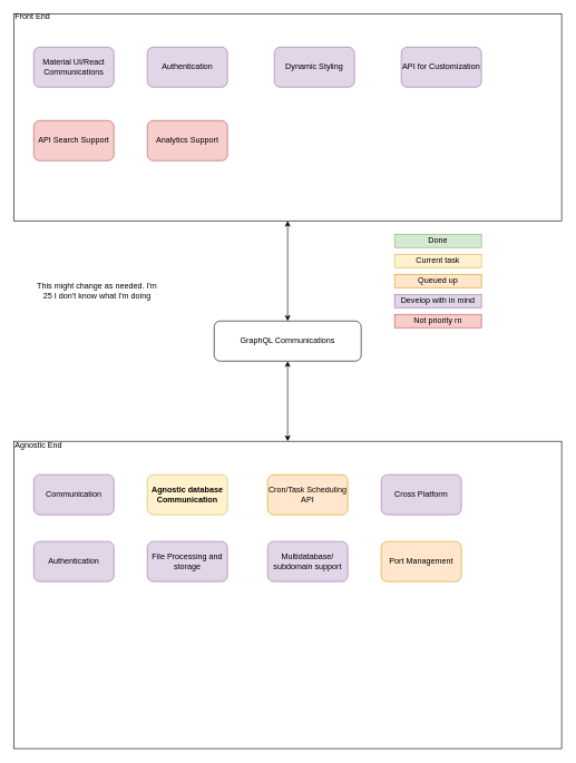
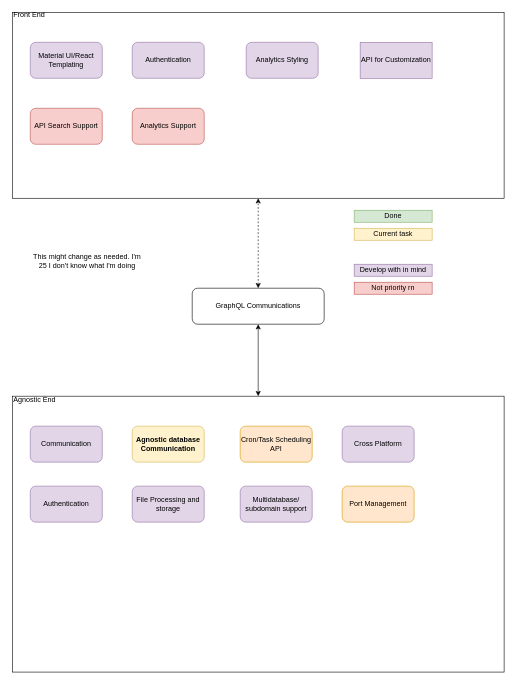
- <mxCell id="7" value="Material UI/React Communications" style="rounded=1;whiteSpace=wrap;html=1;fillColor=#e1d5e7;strokeColor=#9673a6;" vertex="1" parent="1"><mxGeometry x="50" y="70" width="120" height="60" as="geometry" /></mxCell>
+ <mxCell id="7" value="Material UI/React Templating" style="rounded=1;whiteSpace=wrap;html=1;fillColor=#e1d5e7;strokeColor=#9673a6;" vertex="1" parent="1"><mxGeometry x="50" y="70" width="120" height="60" as="geometry" /></mxCell>
- <mxCell id="9" value="Dynamic Styling" style="rounded=1;whiteSpace=wrap;html=1;fillColor=#e1d5e7;strokeColor=#9673a6;" vertex="1" parent="1"><mxGeometry x="410" y="70" width="120" height="60" as="geometry" /></mxCell>
+ <mxCell id="9" value="Analytics Styling" style="rounded=1;whiteSpace=wrap;html=1;fillColor=#e1d5e7;strokeColor=#9673a6;" vertex="1" parent="1"><mxGeometry x="410" y="70" width="120" height="60" as="geometry" /></mxCell>
- <mxCell id="10" value="API for Customization" style="rounded=1;whiteSpace=wrap;html=1;fillColor=#e1d5e7;strokeColor=#9673a6;" vertex="1" parent="1"><mxGeometry x="600" y="70" width="120" height="60" as="geometry" /></mxCell>
+ <mxCell id="10" value="API for Customization" style="whiteSpace=wrap;html=1;fillColor=#e1d5e7;strokeColor=#9673a6;rounded=0;" vertex="1" parent="1"><mxGeometry x="600" y="70" width="120" height="60" as="geometry" /></mxCell>
- <mxCell id="3" value="" style="endArrow=classic;startArrow=classic;html=1;exitX=0.5;exitY=0;exitDx=0;exitDy=0;" edge="1" parent="1" source="2" target="4"><mxGeometry width="50" height="50" relative="1" as="geometry"><mxPoint x="380" y="250" as="sourcePoint" /><mxPoint x="400" y="240" as="targetPoint" /></mxGeometry></mxCell>
+ <mxCell id="3" value="" style="endArrow=classic;startArrow=classic;html=1;exitX=0.5;exitY=0;exitDx=0;exitDy=0;dashed=1;" edge="1" parent="1" source="2" target="4"><mxGeometry width="50" height="50" relative="1" as="geometry"><mxPoint x="380" y="250" as="sourcePoint" /><mxPoint x="400" y="240" as="targetPoint" /></mxGeometry></mxCell>
- <mxCell id="23" value="Queued up" style="text;html=1;strokeColor=#d79b00;fillColor=#ffe6cc;align=center;verticalAlign=middle;whiteSpace=wrap;rounded=0;" vertex="1" parent="1"><mxGeometry x="590" y="410" width="130" height="20" as="geometry" /></mxCell>
